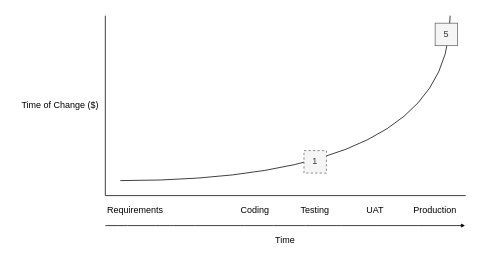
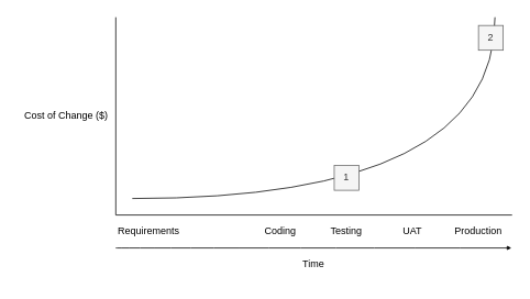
- <mxCell id="13" value="5" style="rounded=0;whiteSpace=wrap;html=1;fillColor=#f5f5f5;fontColor=#333333;strokeColor=#666666;" vertex="1" parent="1"><mxGeometry x="580" y="30" width="30" height="30" as="geometry" /></mxCell>
+ <mxCell id="13" value="2" style="rounded=0;whiteSpace=wrap;html=1;fillColor=#f5f5f5;fontColor=#333333;strokeColor=#666666;" vertex="1" parent="1"><mxGeometry x="580" y="30" width="30" height="30" as="geometry" /></mxCell>
- <mxCell id="4" value="Time of Change ($)" style="rounded=0;whiteSpace=wrap;html=1;fillColor=none;strokeColor=none;" vertex="1" parent="1"><mxGeometry x="20" y="100" width="120" height="80" as="geometry" /></mxCell>
+ <mxCell id="4" value="Cost of Change ($)" style="rounded=0;whiteSpace=wrap;html=1;fillColor=none;strokeColor=none;" vertex="1" parent="1"><mxGeometry x="20" y="100" width="120" height="80" as="geometry" /></mxCell>
- <mxCell id="7" value="1" style="rounded=0;whiteSpace=wrap;html=1;fillColor=#f5f5f5;fontColor=#333333;strokeColor=#666666;dashed=1;" vertex="1" parent="1"><mxGeometry x="405" y="200" width="30" height="30" as="geometry" /></mxCell>
+ <mxCell id="7" value="1" style="rounded=0;whiteSpace=wrap;html=1;fillColor=#f5f5f5;fontColor=#333333;strokeColor=#666666;" vertex="1" parent="1"><mxGeometry x="405" y="200" width="30" height="30" as="geometry" /></mxCell>
